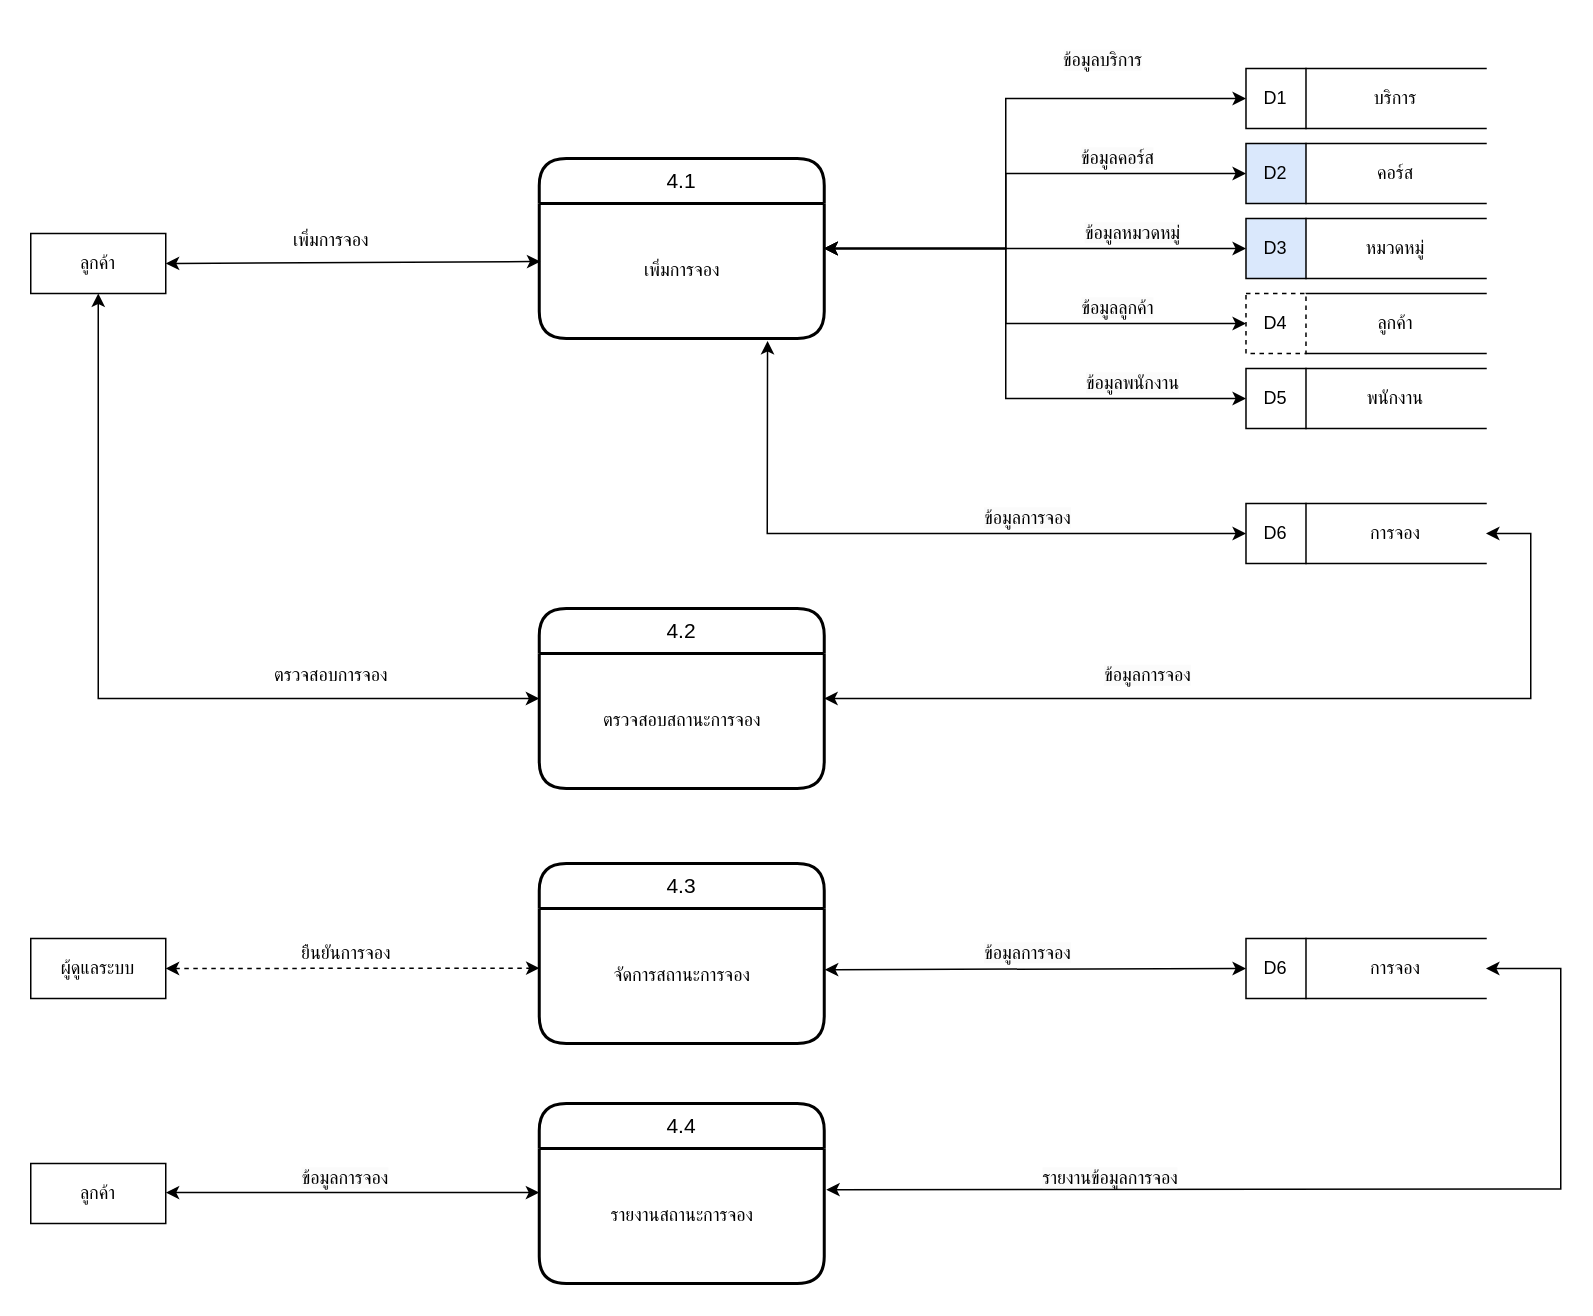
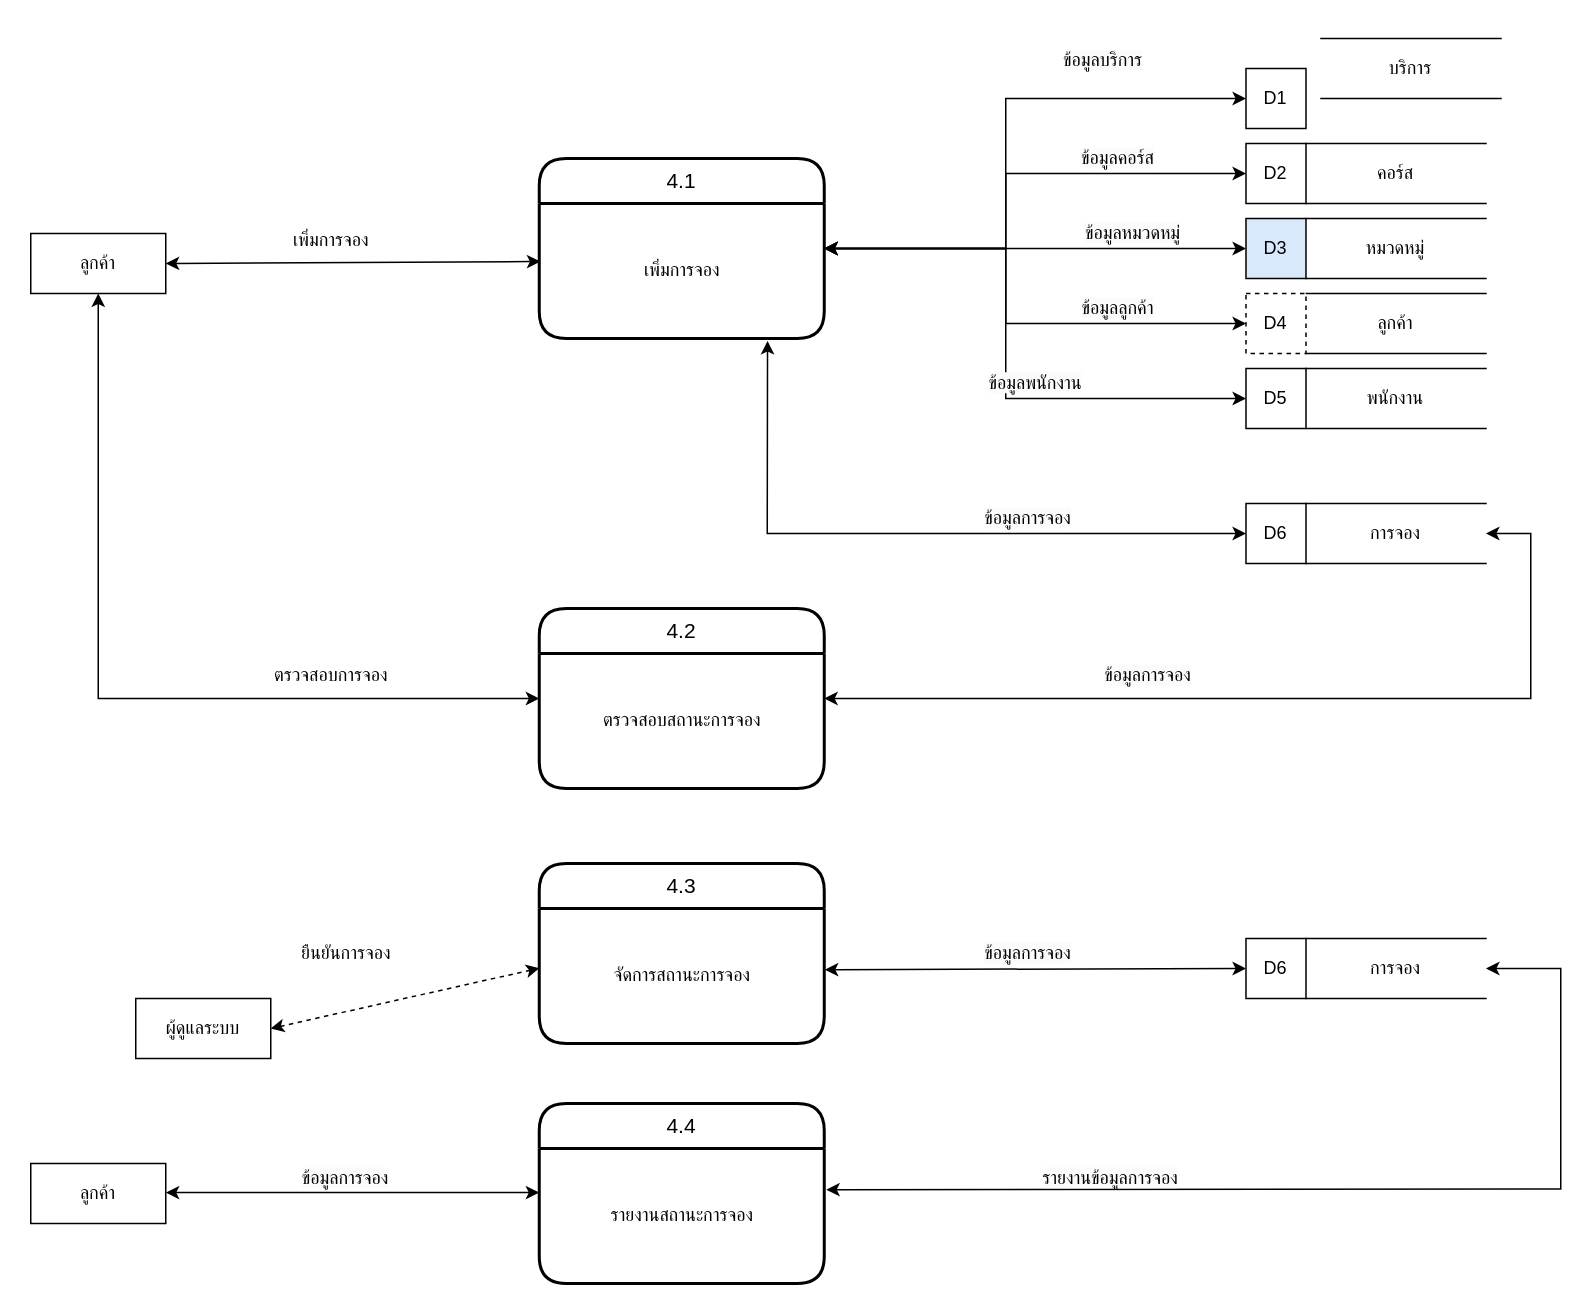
- <mxCell id="9" value="บริการ" style="shape=partialRectangle;whiteSpace=wrap;html=1;left=0;right=0;fillColor=none;" vertex="1" parent="1"><mxGeometry x="870.16" y="45" width="120" height="40" as="geometry" /></mxCell>
+ <mxCell id="9" value="บริการ" style="shape=partialRectangle;whiteSpace=wrap;html=1;left=0;right=0;fillColor=none;" vertex="1" parent="1"><mxGeometry x="880.16" y="25" width="120" height="40" as="geometry" /></mxCell>
- <mxCell id="12" value="D2" style="rounded=0;whiteSpace=wrap;html=1;fillColor=#dae8fc;" vertex="1" parent="1"><mxGeometry x="830.16" y="95" width="40" height="40" as="geometry" /></mxCell>
+ <mxCell id="12" value="D2" style="rounded=0;whiteSpace=wrap;html=1;" vertex="1" parent="1"><mxGeometry x="830.16" y="95" width="40" height="40" as="geometry" /></mxCell>
- <mxCell id="34" value="&lt;span style=&quot;color: rgb(0, 0, 0); font-family: Helvetica; font-size: 12px; font-style: normal; font-variant-ligatures: normal; font-variant-caps: normal; font-weight: 400; letter-spacing: normal; orphans: 2; text-indent: 0px; text-transform: none; widows: 2; word-spacing: 0px; -webkit-text-stroke-width: 0px; white-space: normal; background-color: rgb(251, 251, 251); text-decoration-thickness: initial; text-decoration-style: initial; text-decoration-color: initial; float: none; display: inline !important;&quot;&gt;ข้อมูลพนักงาน&lt;/span&gt;" style="text;whiteSpace=wrap;html=1;verticalAlign=middle;align=center;" vertex="1" parent="1"><mxGeometry x="710" y="235" width="90" height="40" as="geometry" /></mxCell>
+ <mxCell id="34" value="&lt;span style=&quot;color: rgb(0, 0, 0); font-family: Helvetica; font-size: 12px; font-style: normal; font-variant-ligatures: normal; font-variant-caps: normal; font-weight: 400; letter-spacing: normal; orphans: 2; text-indent: 0px; text-transform: none; widows: 2; word-spacing: 0px; -webkit-text-stroke-width: 0px; white-space: normal; background-color: rgb(251, 251, 251); text-decoration-thickness: initial; text-decoration-style: initial; text-decoration-color: initial; float: none; display: inline !important;&quot;&gt;ข้อมูลพนักงาน&lt;/span&gt;" style="text;whiteSpace=wrap;html=1;verticalAlign=middle;align=center;" vertex="1" parent="1"><mxGeometry x="645" y="235" width="90" height="40" as="geometry" /></mxCell>
- <mxCell id="39" value="ผู้ดูแลระบบ" style="rounded=0;whiteSpace=wrap;html=1;" vertex="1" parent="1"><mxGeometry x="20" y="625" width="90" height="40" as="geometry" /></mxCell>
+ <mxCell id="39" value="ผู้ดูแลระบบ" style="rounded=0;whiteSpace=wrap;html=1;" vertex="1" parent="1"><mxGeometry x="90" y="665" width="90" height="40" as="geometry" /></mxCell>
